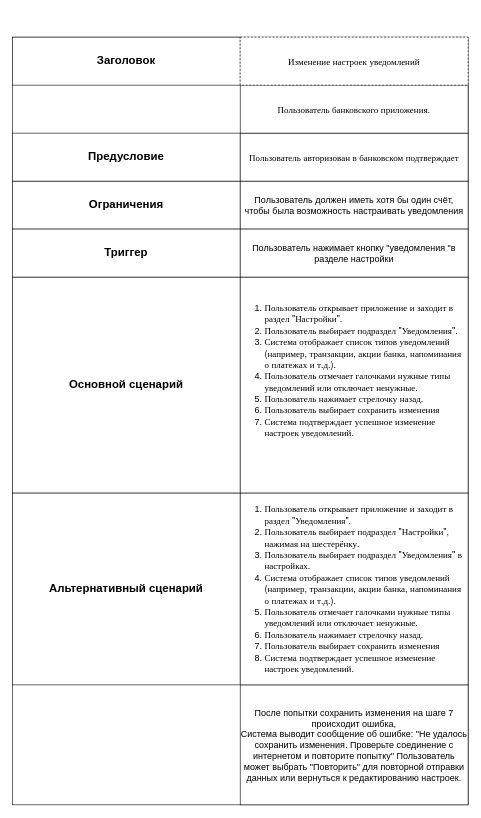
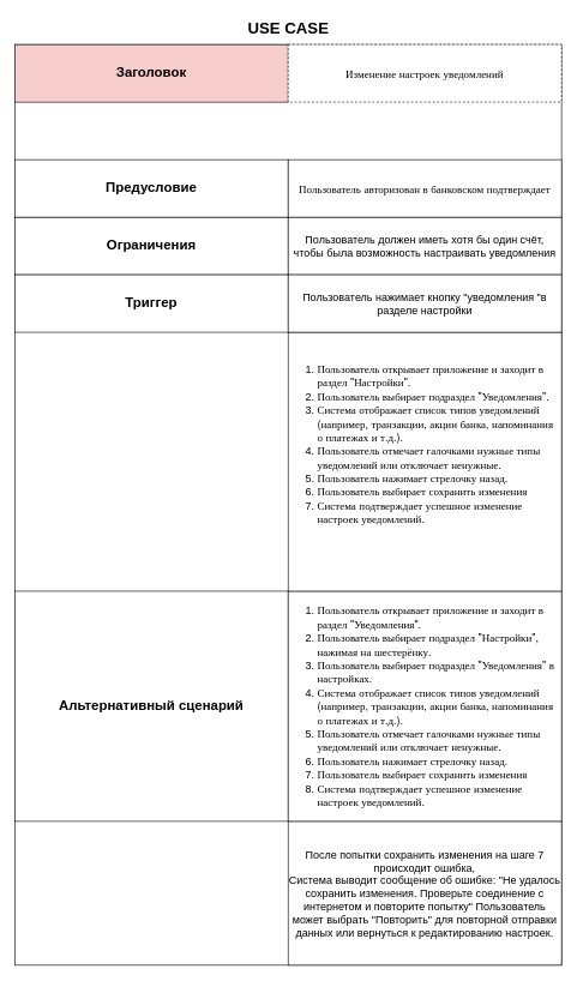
+ <mxCell id="3" value="&lt;b&gt;&lt;font style=&quot;font-size: 22px;&quot;&gt;USE CASE&lt;/font&gt;&lt;/b&gt;" style="text;html=1;align=center;verticalAlign=middle;resizable=0;points=[];autosize=1;strokeColor=none;fillColor=none;" vertex="1" parent="1"><mxGeometry x="330" y="20" width="140" height="40" as="geometry" /></mxCell>
- <mxCell id="9" value="&lt;b&gt;&lt;font style=&quot;font-size: 19px;&quot;&gt;Заголовок&lt;/font&gt;&lt;/b&gt;" style="rounded=0;whiteSpace=wrap;html=1;" vertex="1" parent="1"><mxGeometry x="20" y="61" width="380" height="80" as="geometry" /></mxCell>
+ <mxCell id="9" value="&lt;b&gt;&lt;font style=&quot;font-size: 19px;&quot;&gt;Заголовок&lt;/font&gt;&lt;/b&gt;" style="rounded=0;whiteSpace=wrap;html=1;fillColor=#f8cecc;" vertex="1" parent="1"><mxGeometry x="20" y="61" width="380" height="80" as="geometry" /></mxCell>
- <mxCell id="8" value="&lt;p style=&quot;margin: 0px; font-style: normal; font-variant-caps: normal; font-stretch: normal; line-height: normal; font-family: &amp;quot;Helvetica Neue&amp;quot;; font-size-adjust: none; font-kerning: auto; font-variant-alternates: normal; font-variant-ligatures: normal; font-variant-numeric: normal; font-variant-east-asian: normal; font-variant-position: normal; font-feature-settings: normal; font-optical-sizing: auto; font-variation-settings: normal;&quot;&gt;&lt;font style=&quot;font-size: 15px;&quot;&gt;Пользователь банковского приложения.&lt;/font&gt;&lt;/p&gt;" style="rounded=0;whiteSpace=wrap;html=1;" vertex="1" parent="1"><mxGeometry x="400" y="141" width="380" height="80" as="geometry" /></mxCell>
- <mxCell id="14" value="&lt;span style=&quot;font-size: 19px;&quot;&gt;&lt;b&gt;Основной сценарий&lt;/b&gt;&lt;/span&gt;" style="rounded=0;whiteSpace=wrap;html=1;" vertex="1" parent="1"><mxGeometry x="20" y="461" width="380" height="360" as="geometry" /></mxCell>
